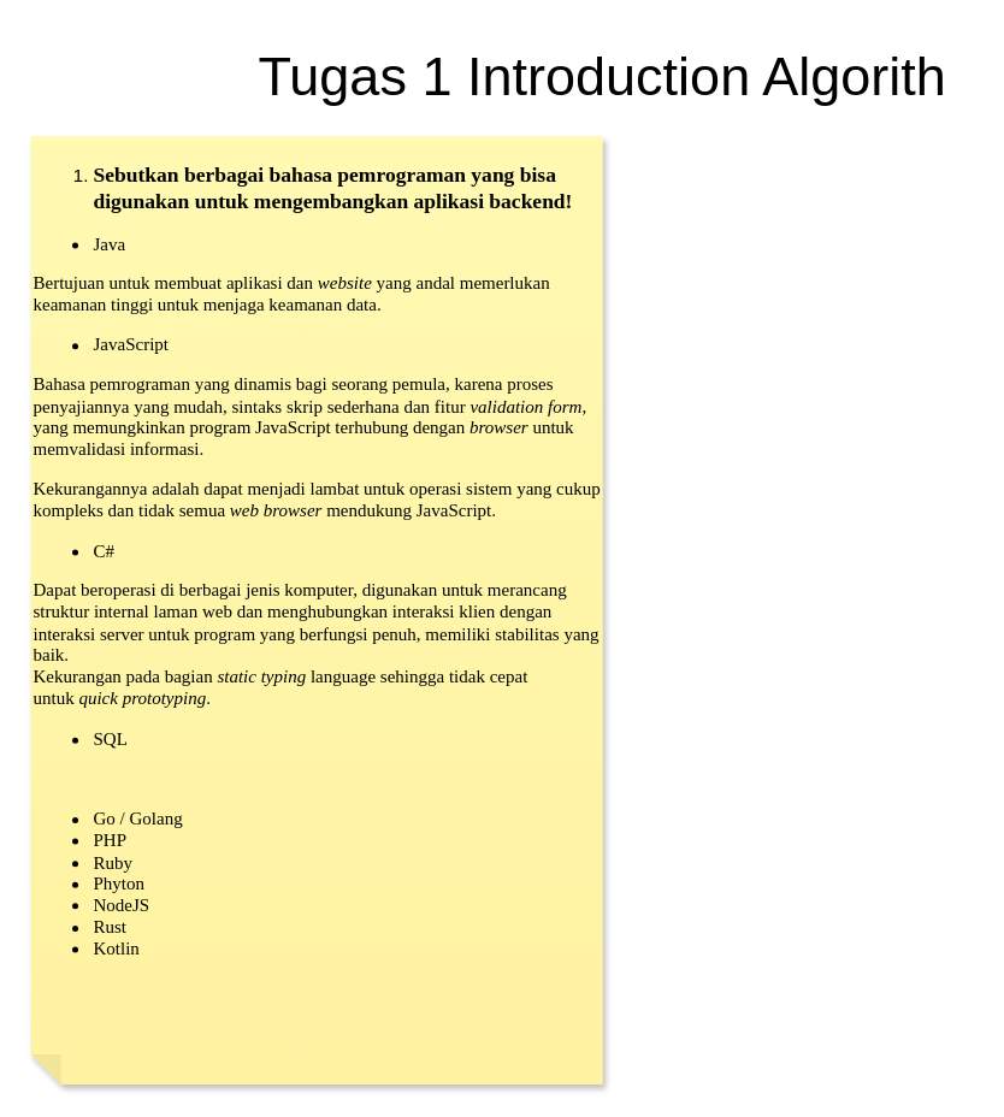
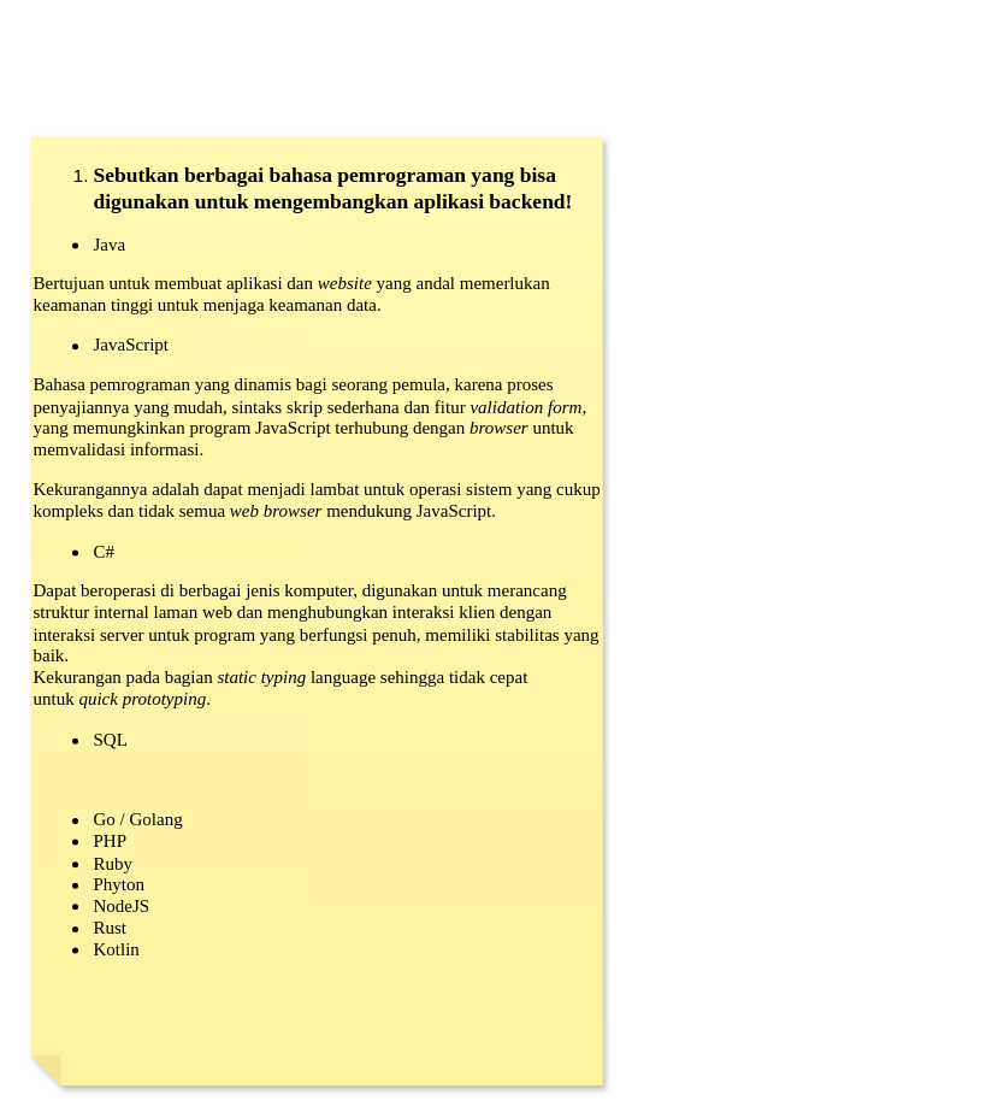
- <mxCell id="2" value="&lt;font style=&quot;font-size: 36px;&quot;&gt;Tugas 1 Introduction Algorith&lt;/font&gt;" style="text;strokeColor=none;align=center;fillColor=none;html=1;verticalAlign=middle;whiteSpace=wrap;rounded=0;" parent="1" vertex="1"><mxGeometry x="155" y="20" width="490" height="60" as="geometry" /></mxCell>
